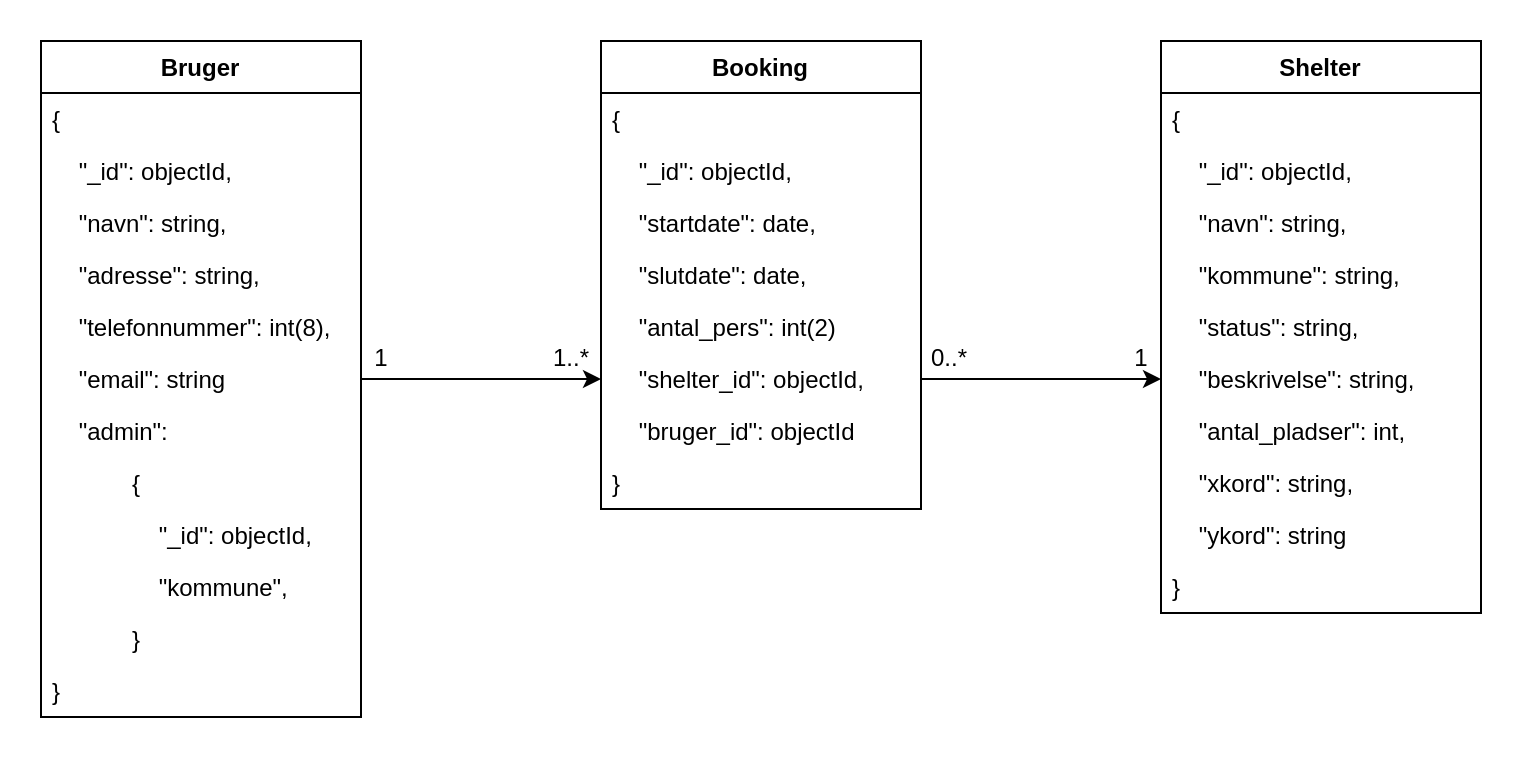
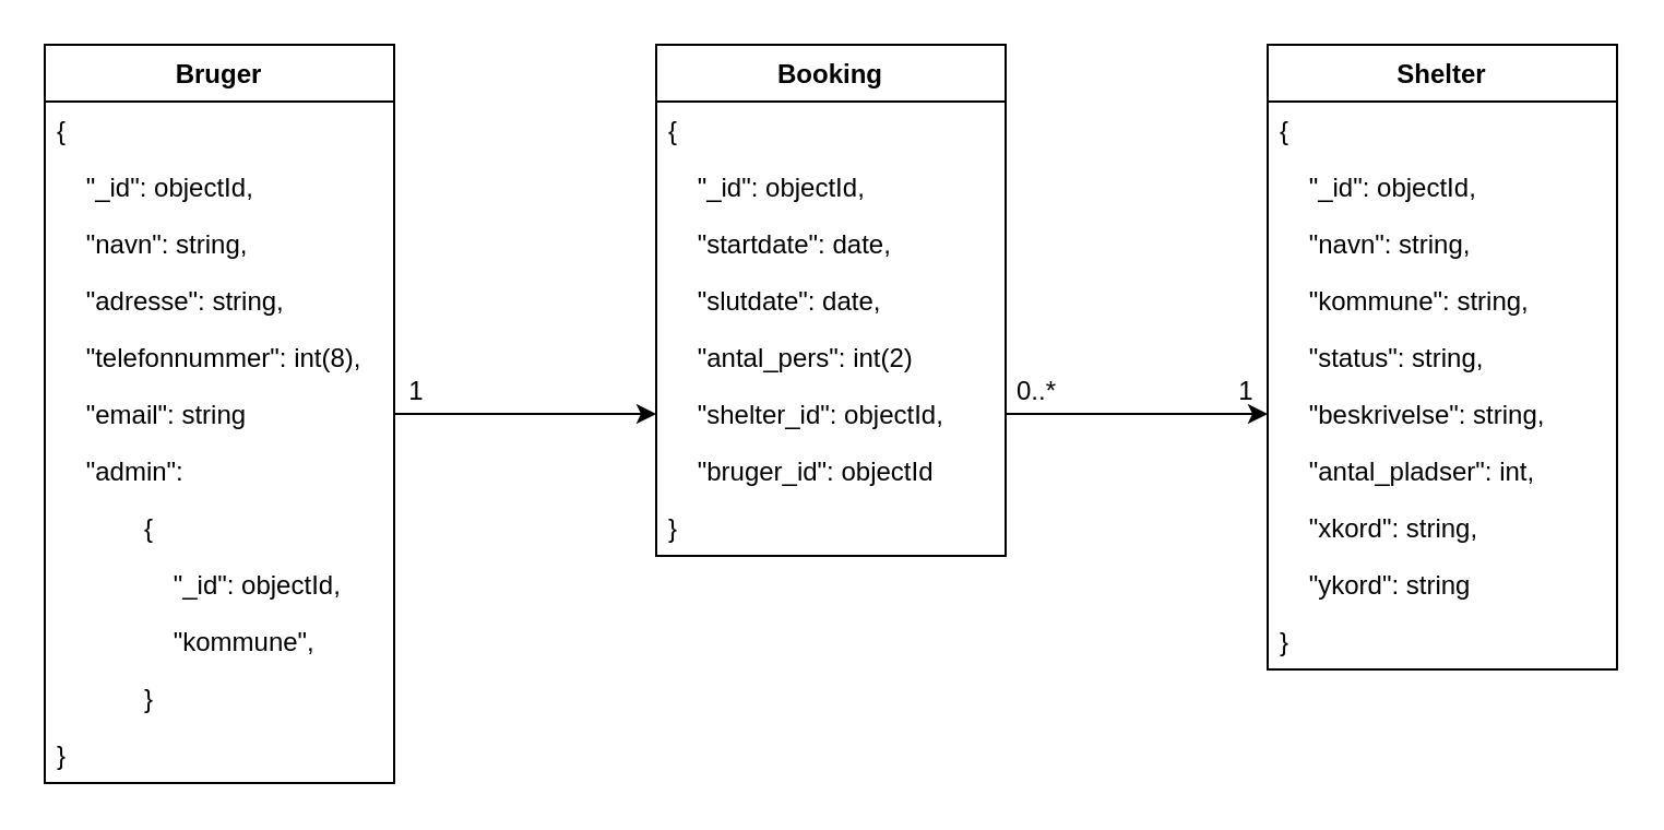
- <mxCell id="36" value="1..*" style="text;html=1;align=center;verticalAlign=middle;resizable=0;points=[];autosize=1;strokeColor=none;fillColor=none;" vertex="1" parent="1"><mxGeometry x="270" y="169" width="30" height="20" as="geometry" /></mxCell>
